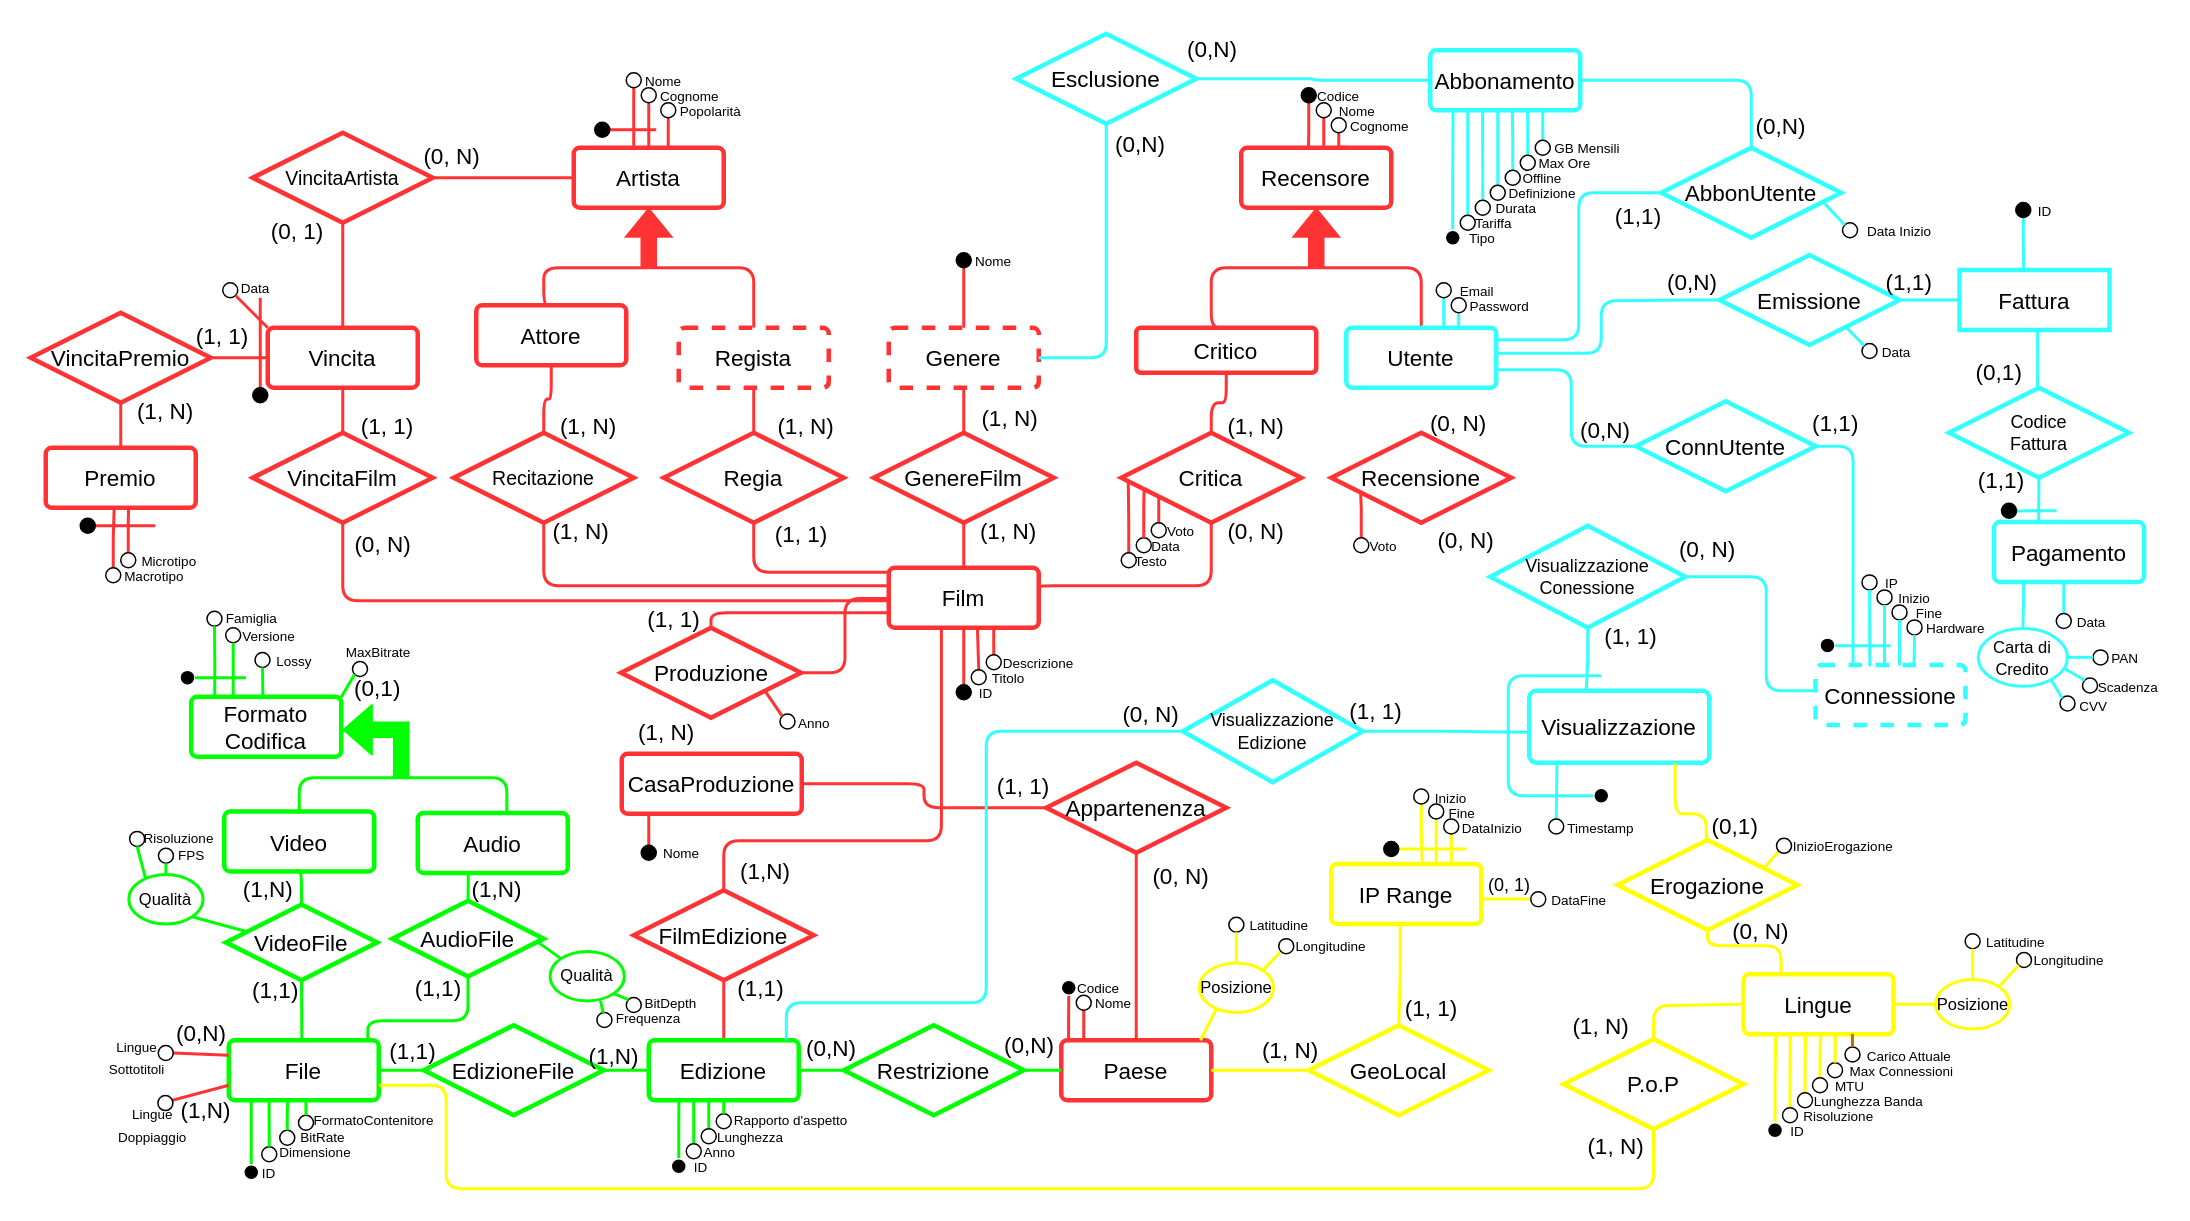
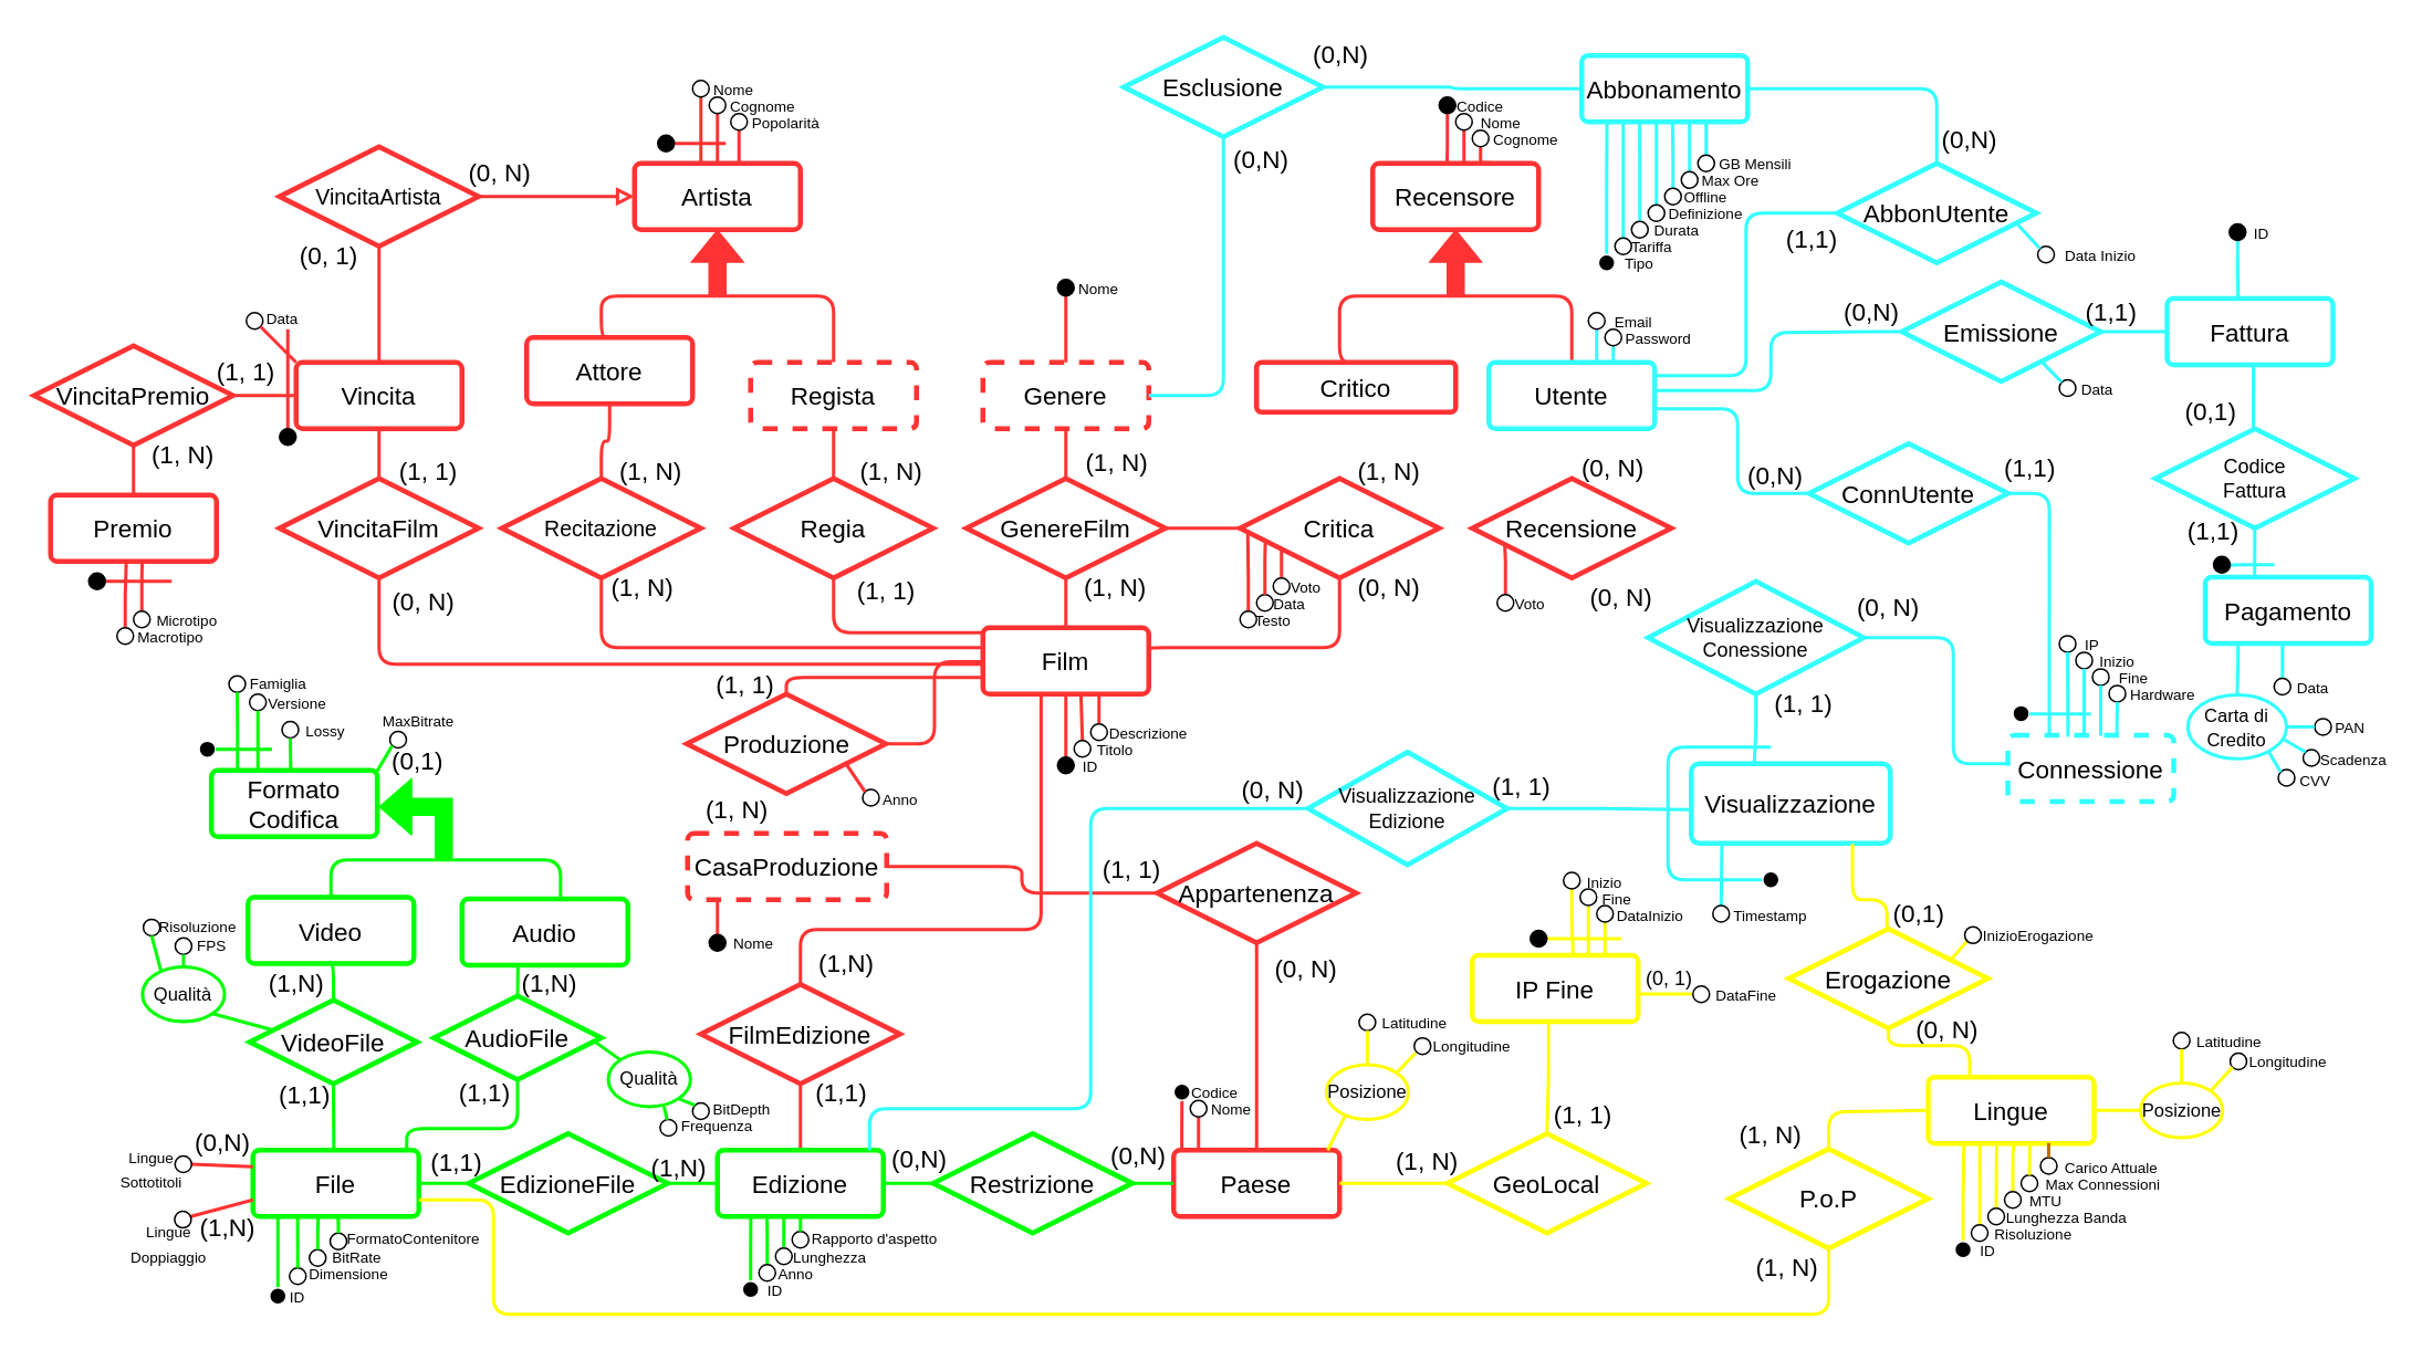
- <mxCell id="55" style="edgeStyle=orthogonalEdgeStyle;rounded=1;orthogonalLoop=1;jettySize=auto;html=1;entryX=0;entryY=0.5;entryDx=0;entryDy=0;strokeColor=#FF3333;strokeWidth=2;endArrow=none;endFill=0;" parent="1" source="56" target="5" edge="1"><mxGeometry relative="1" as="geometry" /></mxCell>
+ <mxCell id="55" style="edgeStyle=orthogonalEdgeStyle;rounded=1;orthogonalLoop=1;jettySize=auto;html=1;entryX=0;entryY=0.5;entryDx=0;entryDy=0;strokeColor=#FF3333;strokeWidth=2;endArrow=block;endFill=0;" parent="1" source="56" target="5" edge="1"><mxGeometry relative="1" as="geometry" /></mxCell>
- <mxCell id="93" value="&lt;font style=&quot;font-size: 15px;&quot;&gt;Fattura&lt;/font&gt;" style="arcSize=10;whiteSpace=wrap;html=1;align=center;strokeWidth=3;strokeColor=#33FFFF;rounded=0;" parent="1" vertex="1"><mxGeometry x="1305.85" y="179.5" width="100" height="40" as="geometry" /></mxCell>
+ <mxCell id="93" value="&lt;font style=&quot;font-size: 15px;&quot;&gt;Fattura&lt;/font&gt;" style="rounded=1;arcSize=10;whiteSpace=wrap;html=1;align=center;strokeWidth=3;strokeColor=#33FFFF;" parent="1" vertex="1"><mxGeometry x="1305.85" y="179.5" width="100" height="40" as="geometry" /></mxCell>
- <mxCell id="46" style="edgeStyle=orthogonalEdgeStyle;rounded=1;orthogonalLoop=1;jettySize=auto;html=1;entryX=0.5;entryY=1;entryDx=0;entryDy=0;endArrow=none;endFill=0;strokeWidth=2;strokeColor=#FF3333;" parent="1" source="47" target="42" edge="1"><mxGeometry relative="1" as="geometry" /></mxCell>
+ <mxCell id="46" style="edgeStyle=orthogonalEdgeStyle;rounded=1;orthogonalLoop=1;jettySize=auto;html=1;endArrow=none;endFill=0;strokeWidth=2;strokeColor=#FF3333;" parent="1" source="47" target="28" edge="1"><mxGeometry relative="1" as="geometry" /></mxCell>
- <mxCell id="167" value="&lt;font style=&quot;font-size: 15px;&quot;&gt;CasaProduzione&lt;/font&gt;" style="rounded=1;arcSize=10;whiteSpace=wrap;html=1;align=center;strokeWidth=3;strokeColor=#FF3333;" parent="1" vertex="1"><mxGeometry x="414" y="502" width="120" height="40" as="geometry" /></mxCell>
+ <mxCell id="167" value="&lt;font style=&quot;font-size: 15px;&quot;&gt;CasaProduzione&lt;/font&gt;" style="rounded=1;arcSize=10;whiteSpace=wrap;html=1;align=center;strokeWidth=3;strokeColor=#FF3333;dashed=1;" parent="1" vertex="1"><mxGeometry x="414" y="502" width="120" height="40" as="geometry" /></mxCell>
- <mxCell id="103" value="&lt;font style=&quot;font-size: 15px;&quot;&gt;IP Range&lt;/font&gt;" style="rounded=1;arcSize=10;whiteSpace=wrap;html=1;align=center;strokeWidth=3;strokeColor=#FFFF00;" parent="1" vertex="1"><mxGeometry x="887" y="575.5" width="100" height="40" as="geometry" /></mxCell>
+ <mxCell id="103" value="&lt;font style=&quot;font-size: 15px;&quot;&gt;IP Fine&lt;/font&gt;" style="rounded=1;arcSize=10;whiteSpace=wrap;html=1;align=center;strokeWidth=3;strokeColor=#FFFF00;" parent="1" vertex="1"><mxGeometry x="887" y="575.5" width="100" height="40" as="geometry" /></mxCell>
